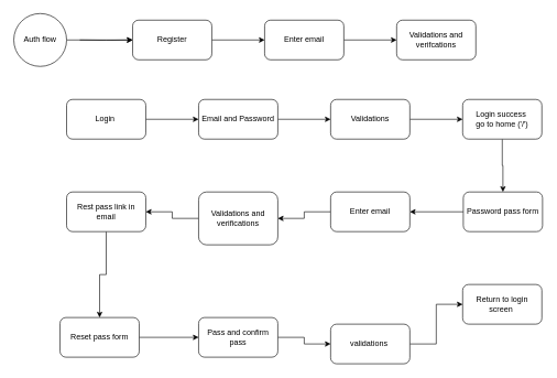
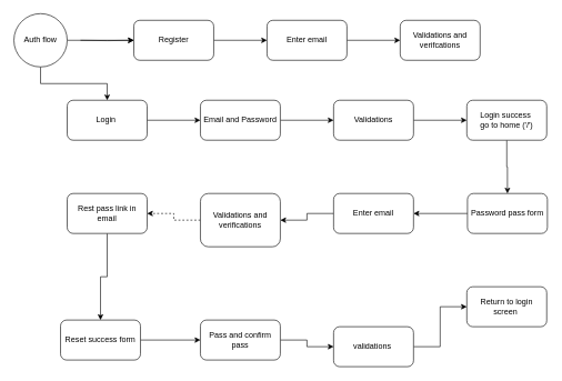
+ <mxCell id="6" value="" style="edgeStyle=orthogonalEdgeStyle;rounded=0;orthogonalLoop=1;jettySize=auto;html=1;" edge="1" parent="1" source="7" target="9"><mxGeometry relative="1" as="geometry" /></mxCell>
- <mxCell id="23" value="" style="edgeStyle=orthogonalEdgeStyle;rounded=0;orthogonalLoop=1;jettySize=auto;html=1;" edge="1" parent="1" source="24" target="26"><mxGeometry relative="1" as="geometry" /></mxCell>
+ <mxCell id="23" value="" style="edgeStyle=orthogonalEdgeStyle;rounded=0;orthogonalLoop=1;jettySize=auto;html=1;dashed=1;" edge="1" parent="1" source="24" target="26"><mxGeometry relative="1" as="geometry" /></mxCell>
- <mxCell id="28" value="Reset pass form" style="whiteSpace=wrap;html=1;rounded=1;" vertex="1" parent="1"><mxGeometry x="90" y="480" width="120" height="60" as="geometry" /></mxCell>
+ <mxCell id="28" value="Reset success form" style="whiteSpace=wrap;html=1;rounded=1;" vertex="1" parent="1"><mxGeometry x="90" y="480" width="120" height="60" as="geometry" /></mxCell>
